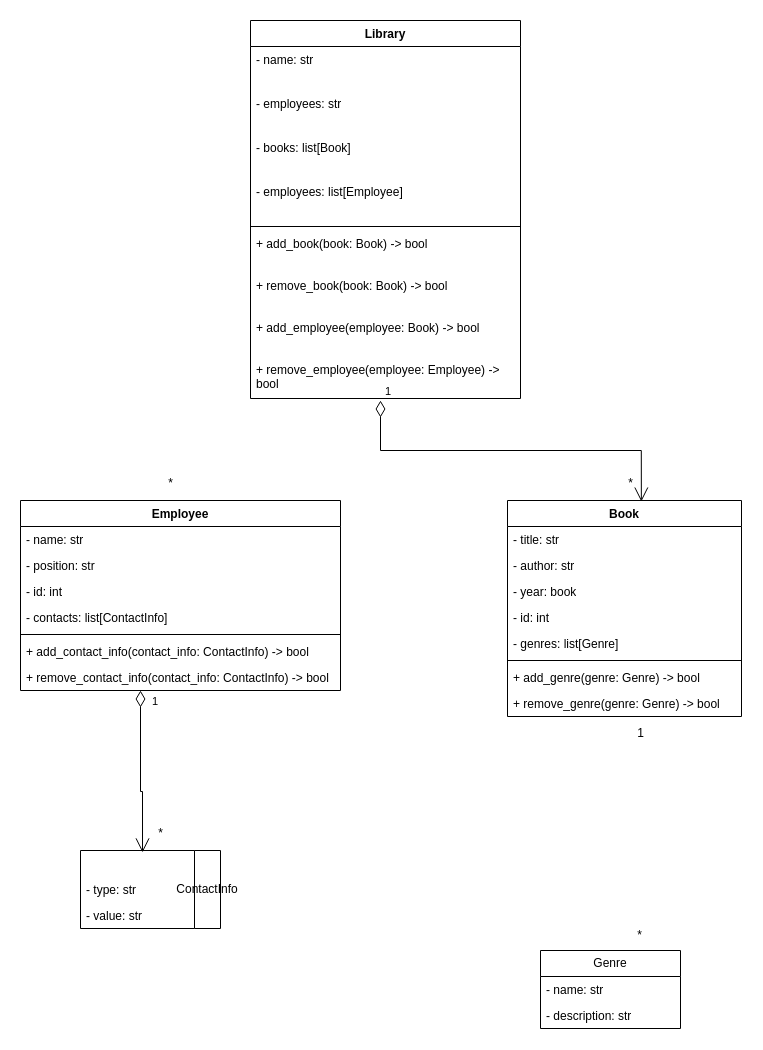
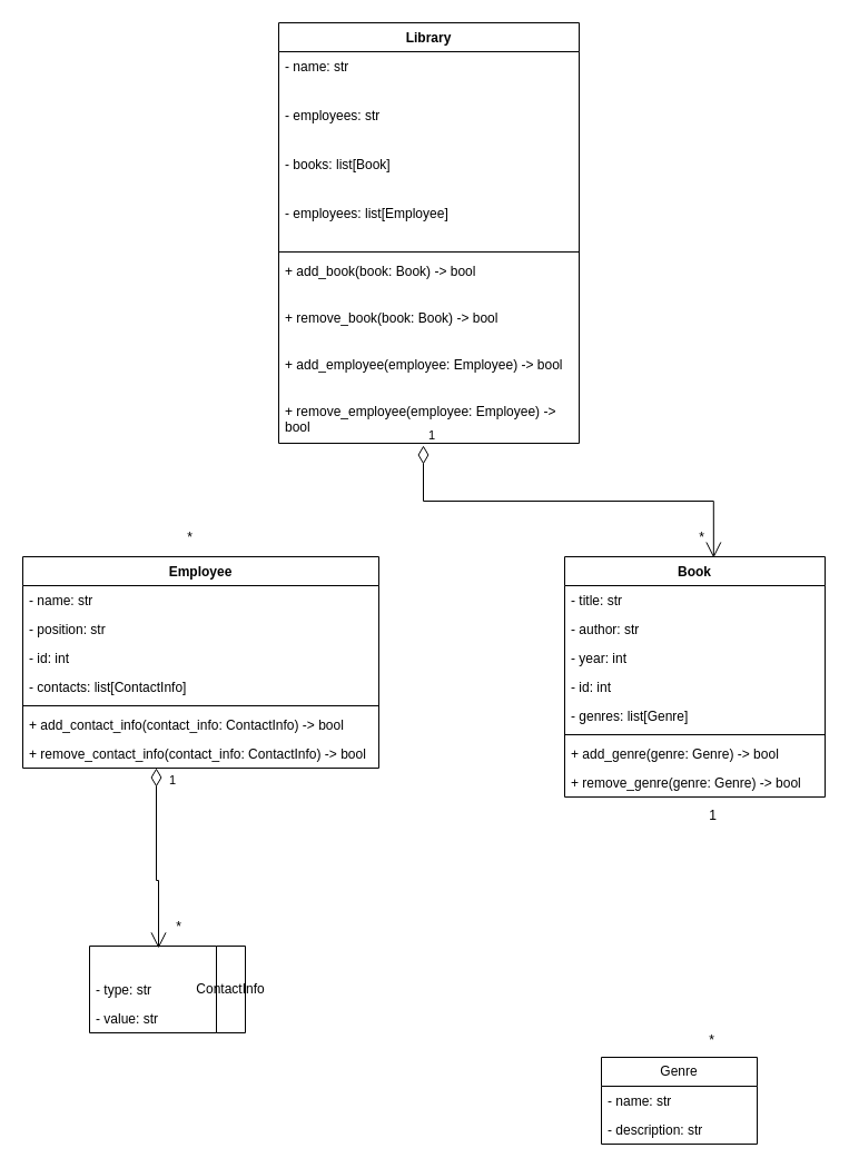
- <mxCell id="27" value="+ add_employee(employee: Book) -&amp;gt; bool" style="text;strokeColor=none;fillColor=none;align=left;verticalAlign=top;spacingLeft=4;spacingRight=4;overflow=hidden;rotatable=0;points=[[0,0.5],[1,0.5]];portConstraint=eastwest;whiteSpace=wrap;html=1;" vertex="1" parent="19"><mxGeometry y="294" width="270" height="42" as="geometry" /></mxCell>
+ <mxCell id="27" value="+ add_employee(employee: Employee) -&amp;gt; bool" style="text;strokeColor=none;fillColor=none;align=left;verticalAlign=top;spacingLeft=4;spacingRight=4;overflow=hidden;rotatable=0;points=[[0,0.5],[1,0.5]];portConstraint=eastwest;whiteSpace=wrap;html=1;" vertex="1" parent="19"><mxGeometry y="294" width="270" height="42" as="geometry" /></mxCell>
- <mxCell id="13" value="- year: book" style="text;strokeColor=none;fillColor=none;align=left;verticalAlign=top;spacingLeft=4;spacingRight=4;overflow=hidden;rotatable=0;points=[[0,0.5],[1,0.5]];portConstraint=eastwest;whiteSpace=wrap;html=1;" vertex="1" parent="10"><mxGeometry y="78" width="234" height="26" as="geometry" /></mxCell>
+ <mxCell id="13" value="- year: int" style="text;strokeColor=none;fillColor=none;align=left;verticalAlign=top;spacingLeft=4;spacingRight=4;overflow=hidden;rotatable=0;points=[[0,0.5],[1,0.5]];portConstraint=eastwest;whiteSpace=wrap;html=1;" vertex="1" parent="10"><mxGeometry y="78" width="234" height="26" as="geometry" /></mxCell>
